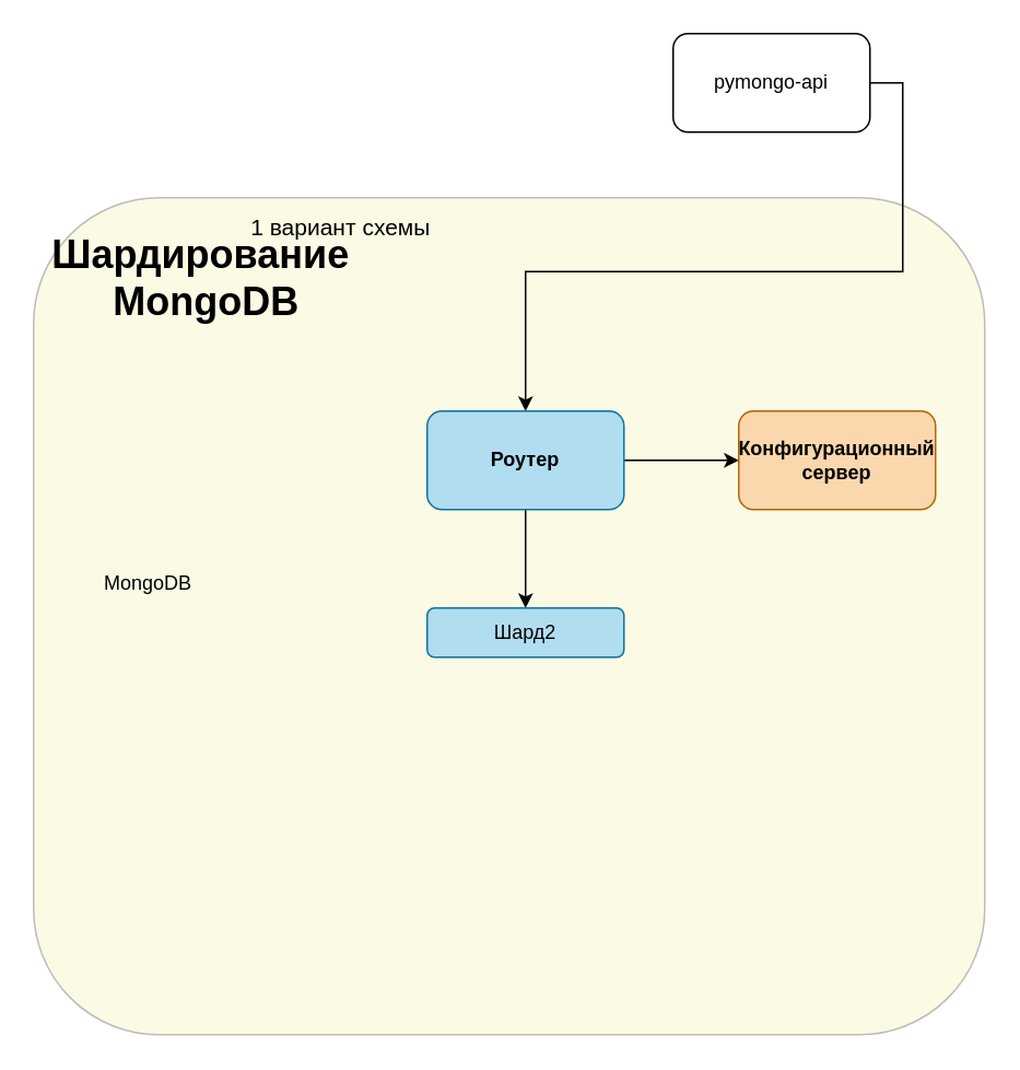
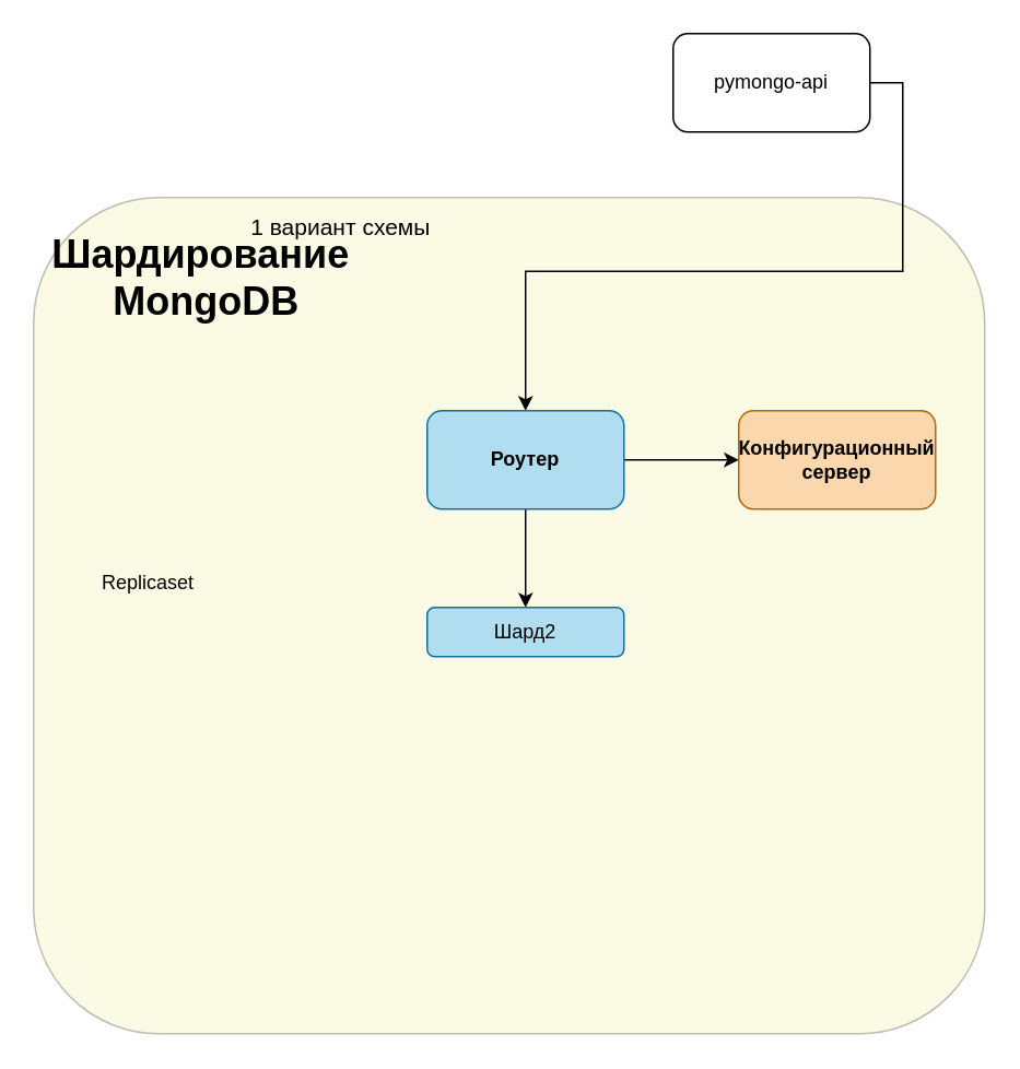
- <mxCell id="10" value="MongoDB" style="text;html=1;strokeColor=none;fillColor=none;align=center;verticalAlign=middle;whiteSpace=wrap;rounded=0;" parent="1" vertex="1"><mxGeometry x="60" y="340" width="60" height="30" as="geometry" /></mxCell>
+ <mxCell id="10" value="Replicaset" style="text;html=1;strokeColor=none;fillColor=none;align=center;verticalAlign=middle;whiteSpace=wrap;rounded=0;" parent="1" vertex="1"><mxGeometry x="60" y="340" width="60" height="30" as="geometry" /></mxCell>
